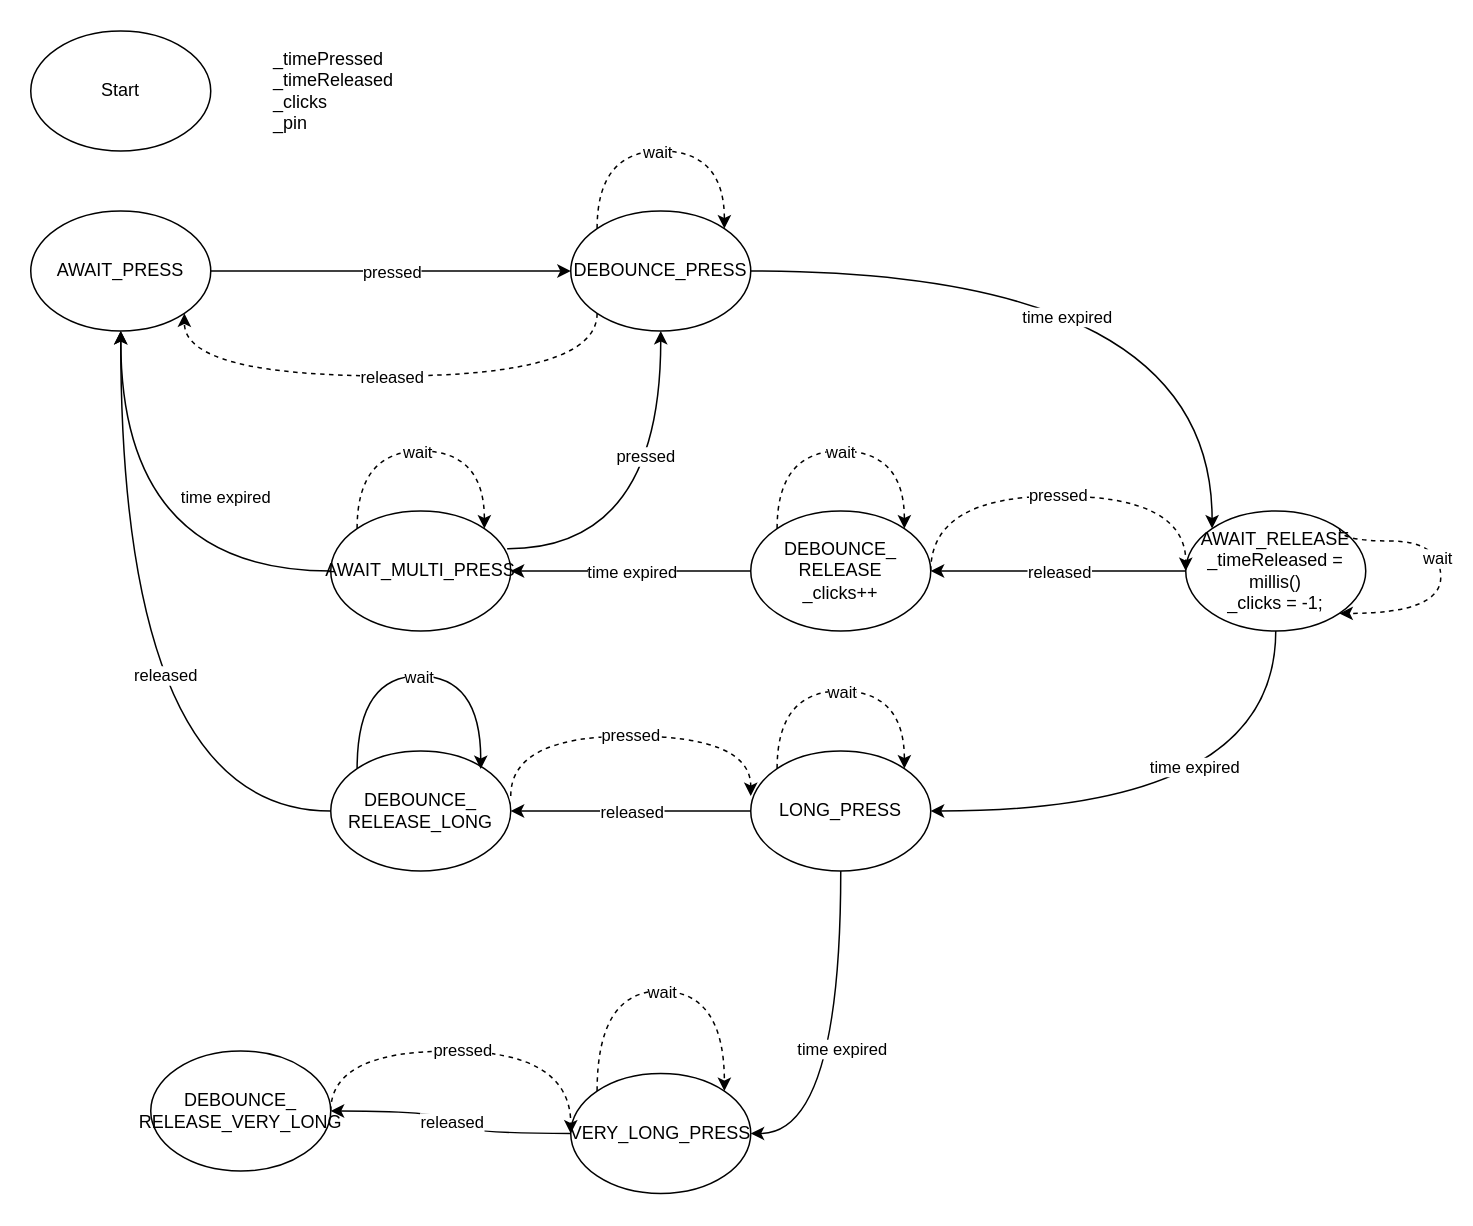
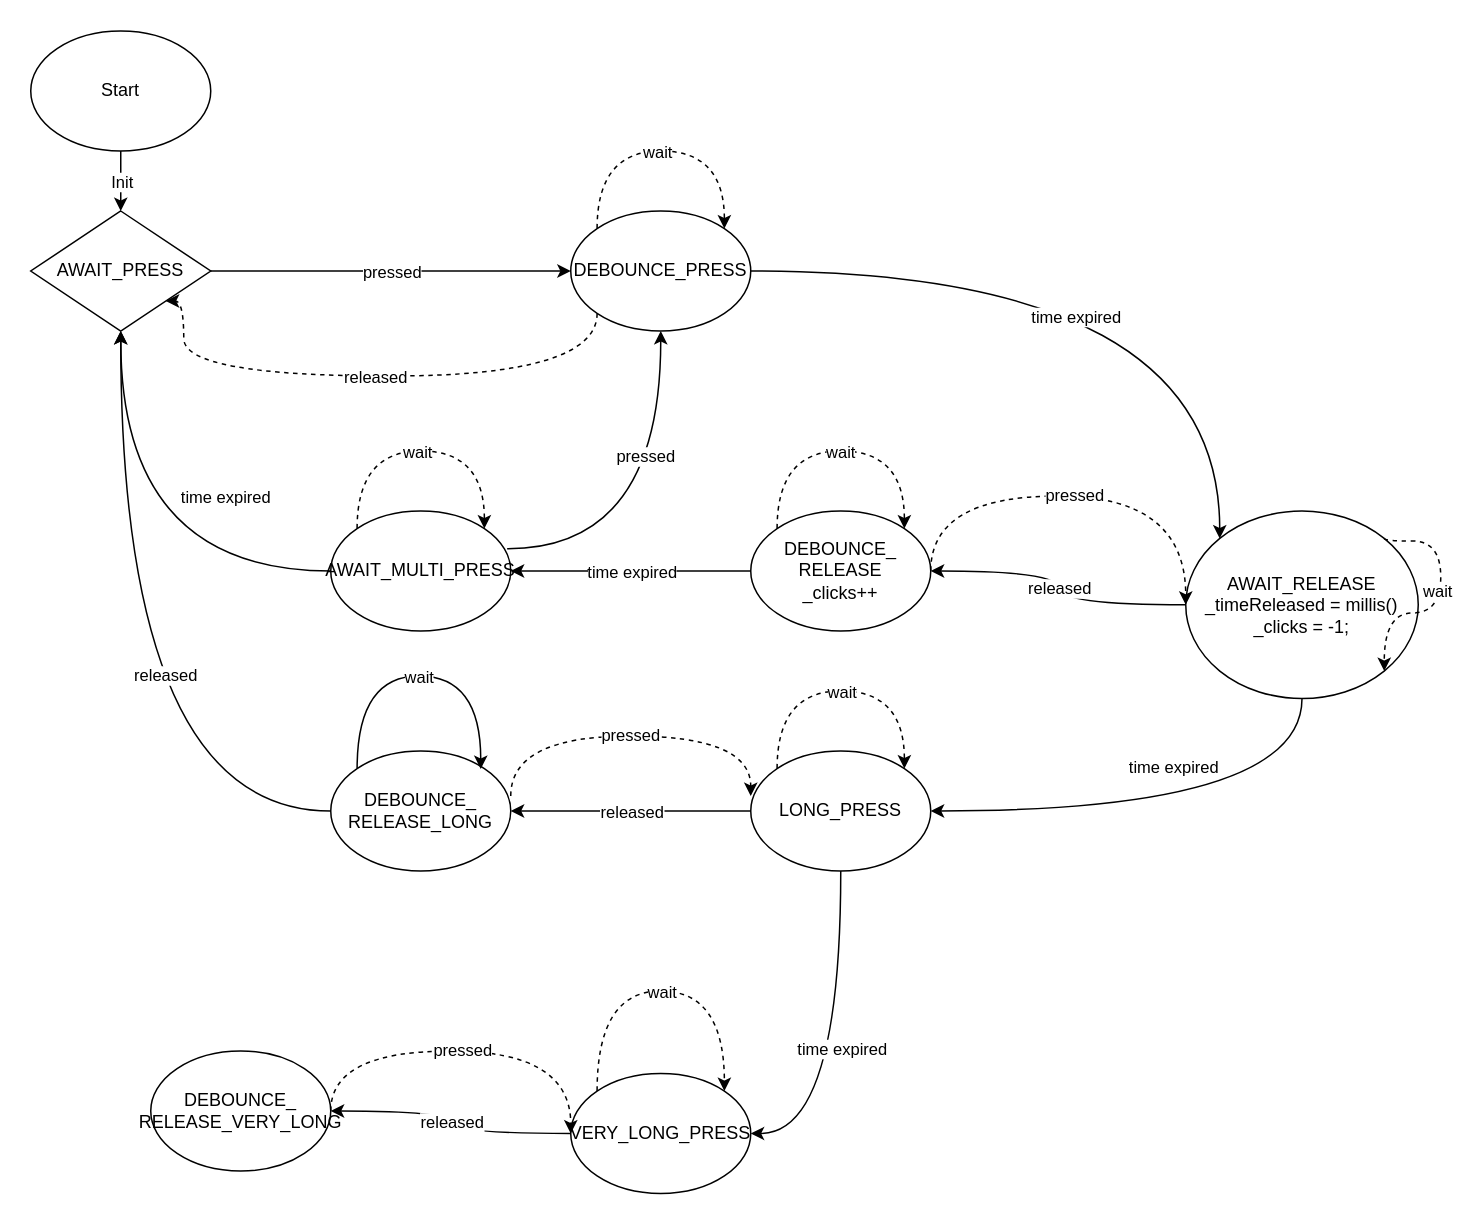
- <mxCell id="36" value="_timePressed&lt;br&gt;_timeReleased&lt;br&gt;_clicks&lt;br&gt;_pin" style="text;html=1;strokeColor=none;fillColor=none;align=left;verticalAlign=middle;whiteSpace=wrap;rounded=0;" parent="1" vertex="1"><mxGeometry x="180" y="20" width="100" height="80" as="geometry" /></mxCell>
+ <mxCell id="3" value="" style="endArrow=classic;html=1;exitX=0.5;exitY=1;exitDx=0;exitDy=0;" parent="1" source="2" target="5" edge="1"><mxGeometry relative="1" as="geometry"><mxPoint x="330" y="460" as="sourcePoint" /><mxPoint x="430" y="460" as="targetPoint" /></mxGeometry></mxCell>
+ <mxCell id="4" value="Init" style="edgeLabel;resizable=0;html=1;align=center;verticalAlign=middle;" parent="3" connectable="0" vertex="1"><mxGeometry relative="1" as="geometry" /></mxCell>
- <mxCell id="5" value="AWAIT_PRESS" style="ellipse;whiteSpace=wrap;html=1;" parent="1" vertex="1"><mxGeometry x="20" y="140" width="120" height="80" as="geometry" /></mxCell>
+ <mxCell id="5" value="AWAIT_PRESS" style="rhombus;whiteSpace=wrap;html=1;" parent="1" vertex="1"><mxGeometry x="20" y="140" width="120" height="80" as="geometry" /></mxCell>
- <mxCell id="7" value="AWAIT_RELEASE&lt;br&gt;_timeReleased = millis()&lt;br&gt;_clicks = -1;" style="ellipse;whiteSpace=wrap;html=1;" parent="1" vertex="1"><mxGeometry x="790" y="340" width="120" height="80" as="geometry" /></mxCell>
+ <mxCell id="7" value="AWAIT_RELEASE&lt;br&gt;_timeReleased = millis()&lt;br&gt;_clicks = -1;" style="ellipse;whiteSpace=wrap;html=1;" parent="1" vertex="1"><mxGeometry x="790" y="340" width="155" height="125" as="geometry" /></mxCell>
